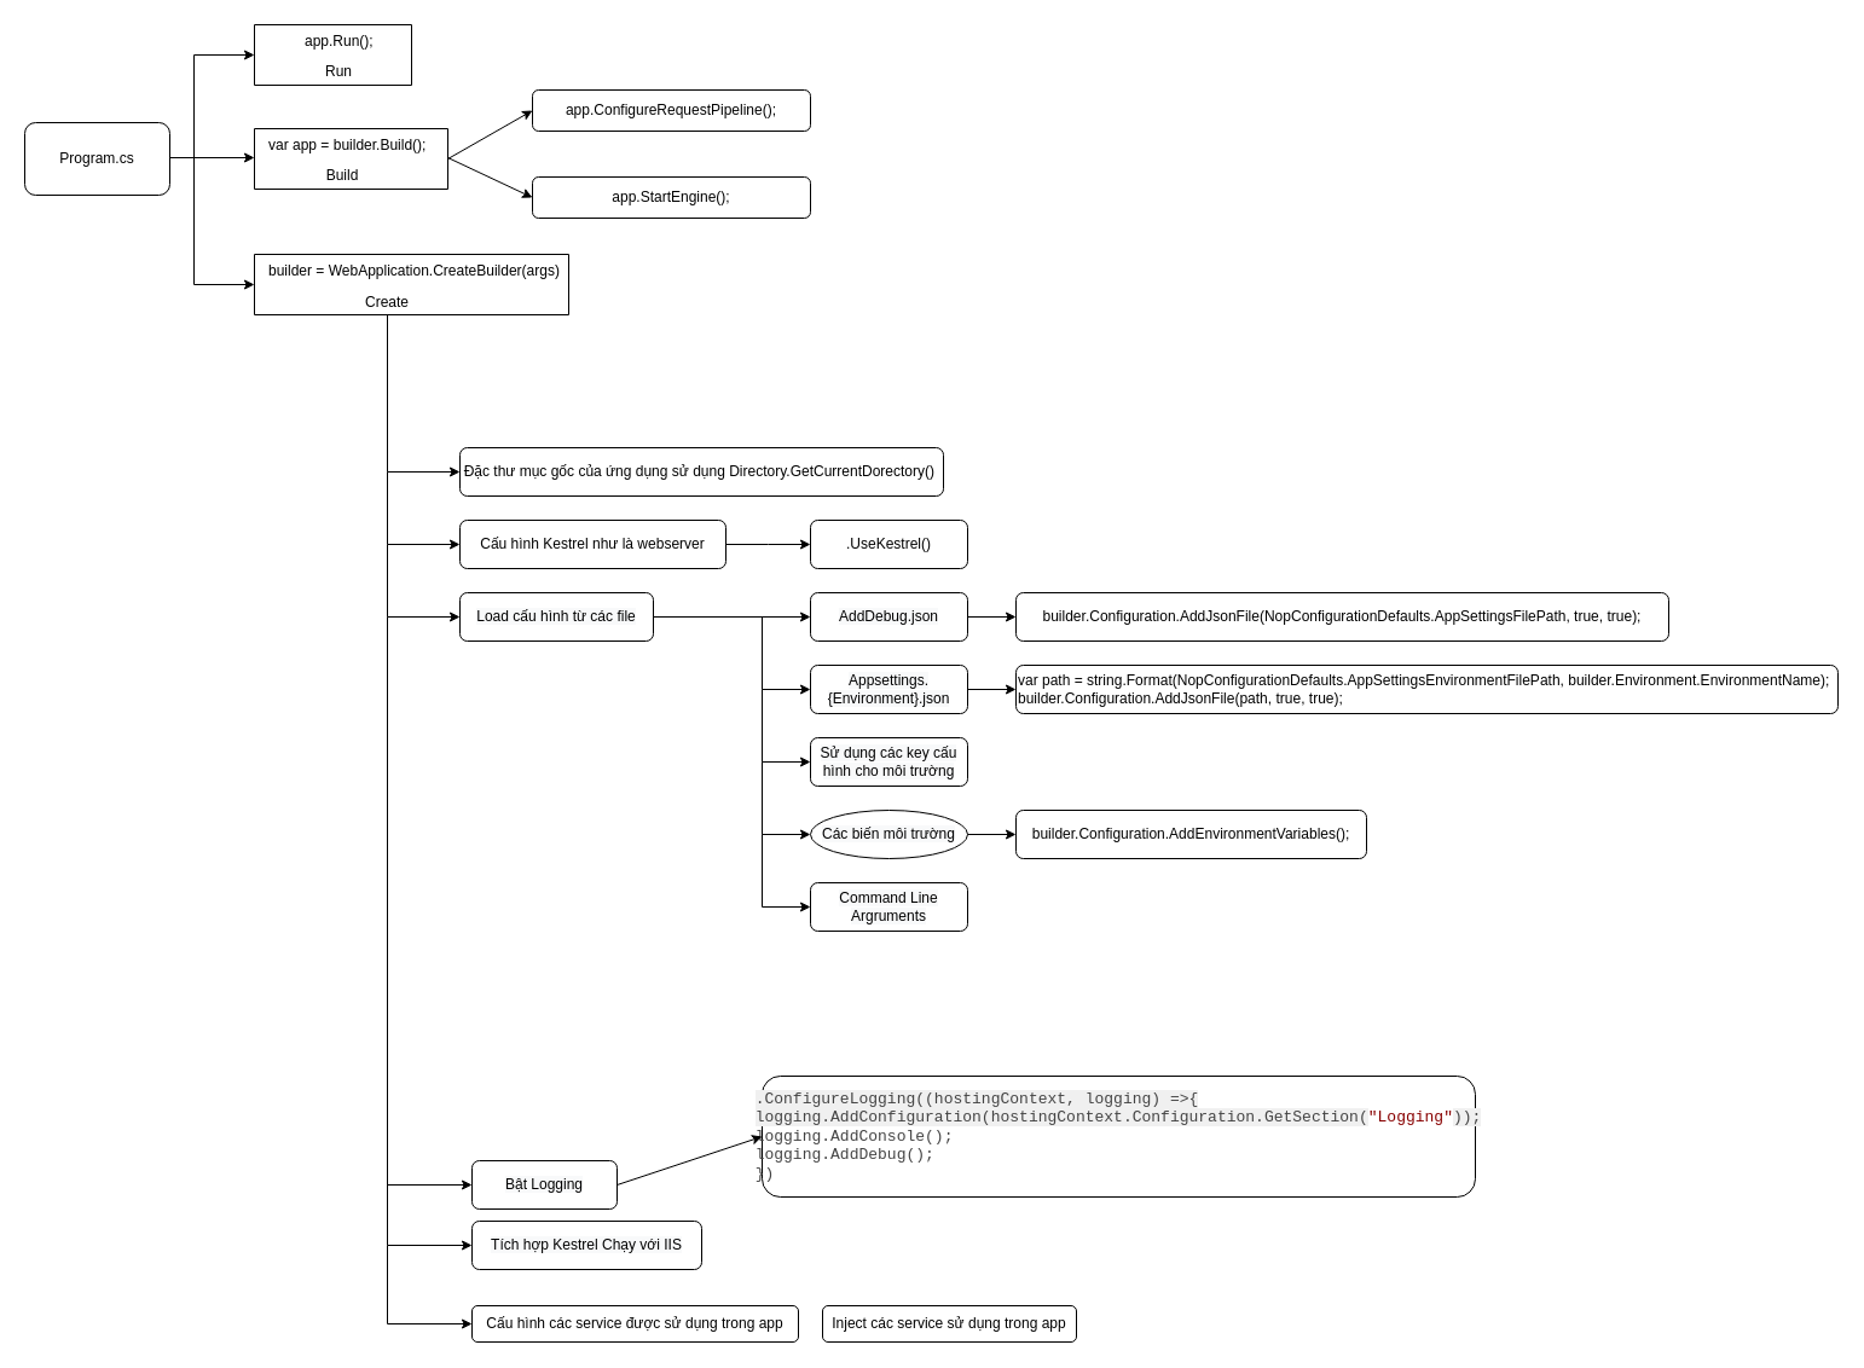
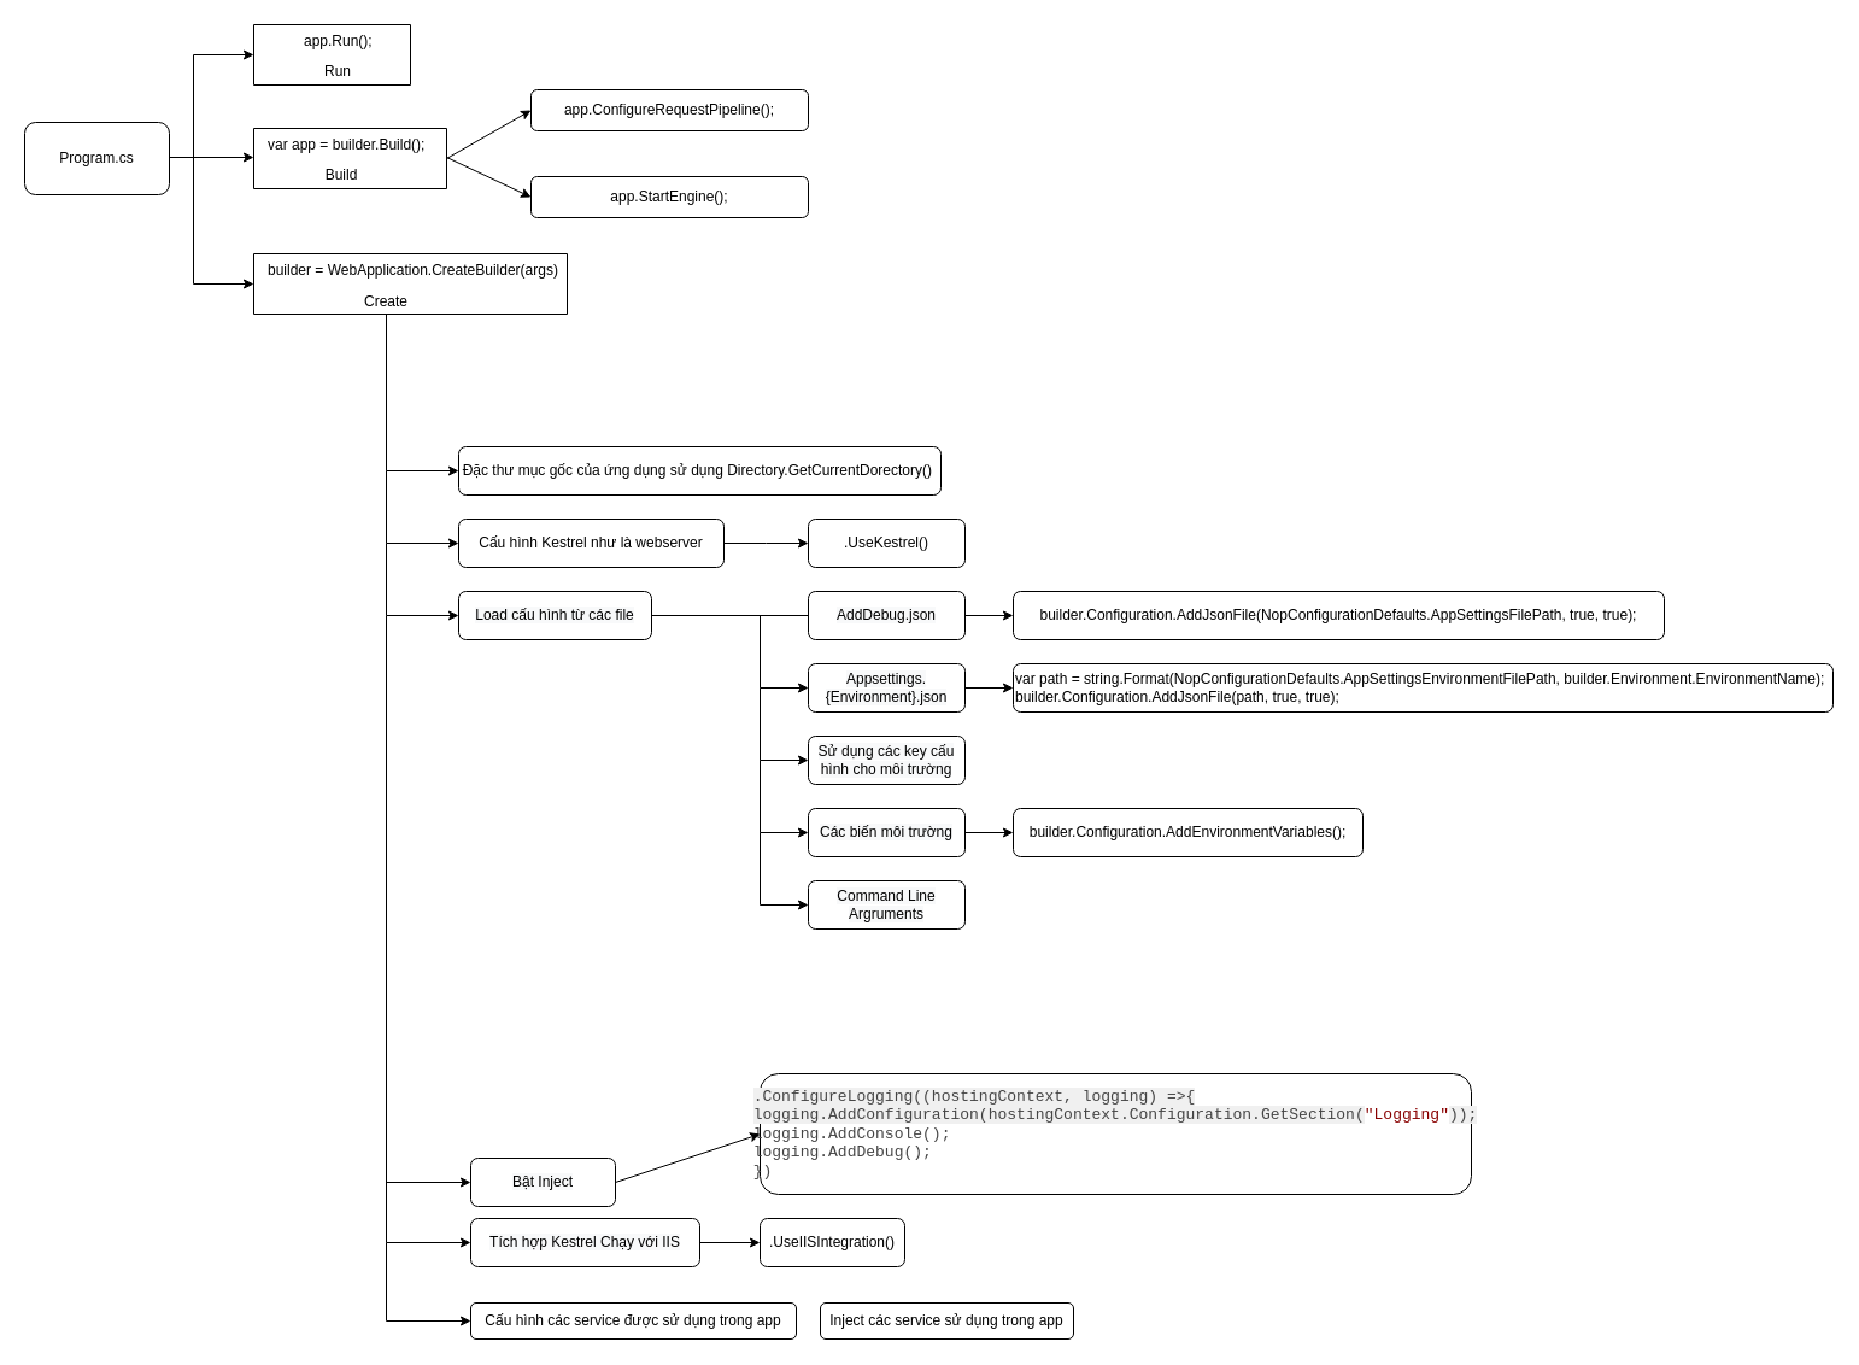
- <mxCell id="33" value="" style="endArrow=classic;html=1;rounded=0;exitX=1;exitY=0.5;exitDx=0;exitDy=0;entryX=0;entryY=0.5;entryDx=0;entryDy=0;" parent="1" source="9" target="28" edge="1"><mxGeometry width="50" height="50" relative="1" as="geometry"><mxPoint x="670" y="660" as="sourcePoint" /><mxPoint x="720" y="610" as="targetPoint" /></mxGeometry></mxCell>
+ <mxCell id="33" value="" style="endArrow=none;html=1;rounded=0;exitX=1;exitY=0.5;exitDx=0;exitDy=0;entryX=0;entryY=0.5;entryDx=0;entryDy=0;" parent="1" source="9" target="28" edge="1"><mxGeometry width="50" height="50" relative="1" as="geometry"><mxPoint x="670" y="660" as="sourcePoint" /><mxPoint x="720" y="610" as="targetPoint" /></mxGeometry></mxCell>
- <mxCell id="31" value="&lt;span style=&quot;color: rgb(0, 0, 0); font-family: Helvetica; font-size: 12px; font-style: normal; font-variant-ligatures: normal; font-variant-caps: normal; font-weight: 400; letter-spacing: normal; orphans: 2; text-indent: 0px; text-transform: none; widows: 2; word-spacing: 0px; -webkit-text-stroke-width: 0px; background-color: rgb(248, 249, 250); text-decoration-thickness: initial; text-decoration-style: initial; text-decoration-color: initial; float: none; display: inline !important;&quot;&gt;Các biến môi trường&lt;/span&gt;" style="ellipse;whiteSpace=wrap;html=1;align=center;" parent="1" vertex="1"><mxGeometry x="670" y="670" width="130" height="40" as="geometry" /></mxCell>
+ <mxCell id="31" value="&lt;span style=&quot;color: rgb(0, 0, 0); font-family: Helvetica; font-size: 12px; font-style: normal; font-variant-ligatures: normal; font-variant-caps: normal; font-weight: 400; letter-spacing: normal; orphans: 2; text-indent: 0px; text-transform: none; widows: 2; word-spacing: 0px; -webkit-text-stroke-width: 0px; background-color: rgb(248, 249, 250); text-decoration-thickness: initial; text-decoration-style: initial; text-decoration-color: initial; float: none; display: inline !important;&quot;&gt;Các biến môi trường&lt;/span&gt;" style="rounded=1;whiteSpace=wrap;html=1;align=center;" parent="1" vertex="1"><mxGeometry x="670" y="670" width="130" height="40" as="geometry" /></mxCell>
- <mxCell id="10" value="&lt;span style=&quot;color: rgb(0, 0, 0); font-family: Helvetica; font-size: 12px; font-style: normal; font-variant-ligatures: normal; font-variant-caps: normal; font-weight: 400; letter-spacing: normal; orphans: 2; text-indent: 0px; text-transform: none; widows: 2; word-spacing: 0px; -webkit-text-stroke-width: 0px; background-color: rgb(248, 249, 250); text-decoration-thickness: initial; text-decoration-style: initial; text-decoration-color: initial; float: none; display: inline !important;&quot;&gt;Bật Logging&lt;/span&gt;" style="rounded=1;whiteSpace=wrap;html=1;align=center;" parent="1" vertex="1"><mxGeometry x="390" y="960" width="120" height="40" as="geometry" /></mxCell>
+ <mxCell id="10" value="&lt;span style=&quot;color: rgb(0, 0, 0); font-family: Helvetica; font-size: 12px; font-style: normal; font-variant-ligatures: normal; font-variant-caps: normal; font-weight: 400; letter-spacing: normal; orphans: 2; text-indent: 0px; text-transform: none; widows: 2; word-spacing: 0px; -webkit-text-stroke-width: 0px; background-color: rgb(248, 249, 250); text-decoration-thickness: initial; text-decoration-style: initial; text-decoration-color: initial; float: none; display: inline !important;&quot;&gt;Bật Inject&lt;/span&gt;" style="rounded=1;whiteSpace=wrap;html=1;align=center;" parent="1" vertex="1"><mxGeometry x="390" y="960" width="120" height="40" as="geometry" /></mxCell>
+ <mxCell id="11" value="" style="edgeStyle=orthogonalEdgeStyle;rounded=0;orthogonalLoop=1;jettySize=auto;html=1;" edge="1" parent="1" source="12" target="44"><mxGeometry relative="1" as="geometry" /></mxCell>
+ <mxCell id="44" value=".UseIISIntegration()" style="rounded=1;whiteSpace=wrap;html=1;" vertex="1" parent="1"><mxGeometry x="630" y="1010" width="120" height="40" as="geometry" /></mxCell>
